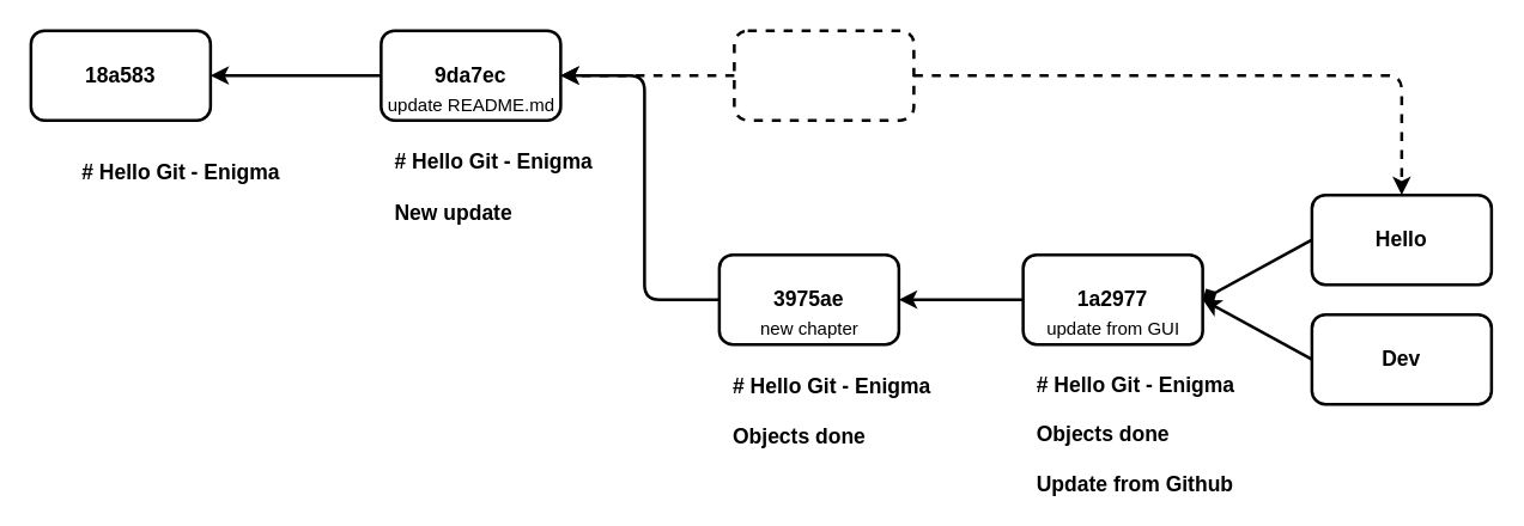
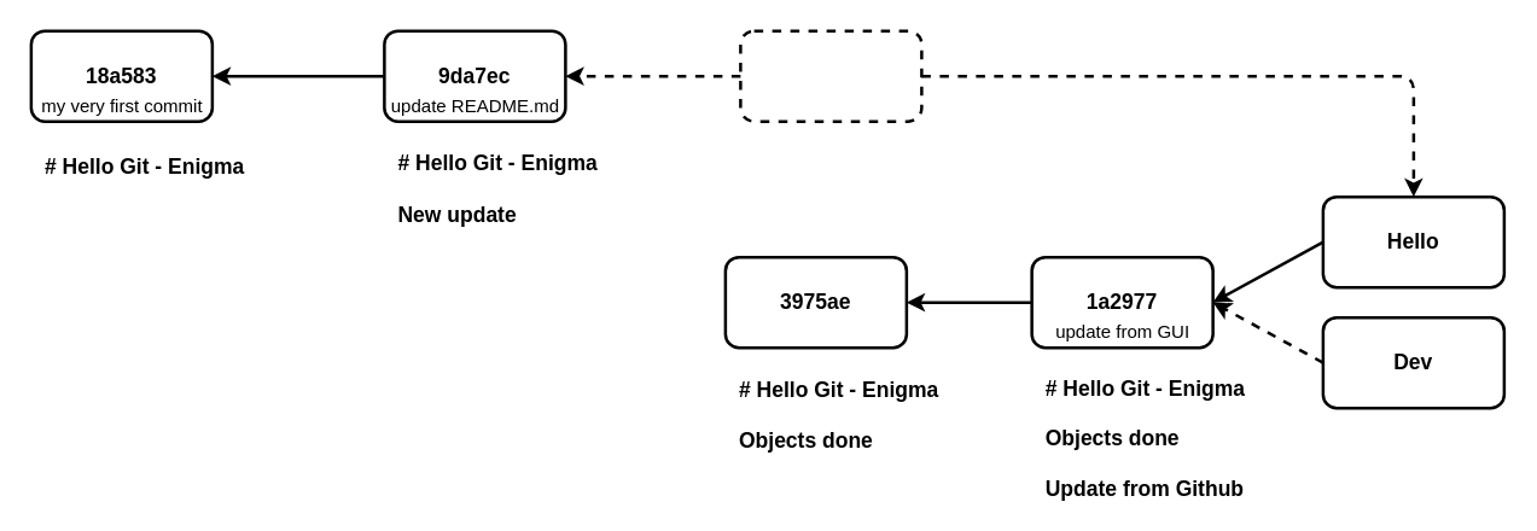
+ <mxCell id="7" value="&lt;font color=&quot;#000000&quot;&gt;my very first commit&lt;/font&gt;" style="text;html=1;align=center;verticalAlign=middle;resizable=0;points=[];autosize=1;strokeColor=none;fillColor=none;" parent="1" vertex="1"><mxGeometry x="20" y="60" width="120" height="20" as="geometry" /></mxCell>
- <mxCell id="5" value="&lt;font color=&quot;#000000&quot; style=&quot;font-size: 14px&quot;&gt;&lt;b&gt;# Hello Git - Enigma&lt;/b&gt;&lt;/font&gt;" style="text;html=1;align=center;verticalAlign=middle;resizable=0;points=[];autosize=1;strokeColor=none;fillColor=none;" parent="1" vertex="1"><mxGeometry x="45" y="105" width="150" height="20" as="geometry" /></mxCell>
+ <mxCell id="5" value="&lt;font color=&quot;#000000&quot; style=&quot;font-size: 14px&quot;&gt;&lt;b&gt;# Hello Git - Enigma&lt;/b&gt;&lt;/font&gt;" style="text;html=1;align=center;verticalAlign=middle;resizable=0;points=[];autosize=1;strokeColor=none;fillColor=none;" parent="1" vertex="1"><mxGeometry x="20" y="100" width="150" height="20" as="geometry" /></mxCell>
- <mxCell id="15" value="" style="endArrow=classic;html=1;exitX=0;exitY=0.5;exitDx=0;exitDy=0;strokeWidth=2;strokeColor=#000000;edgeStyle=orthogonalEdgeStyle;entryX=1;entryY=0.5;entryDx=0;entryDy=0;" parent="1" source="12" target="2" edge="1"><mxGeometry width="50" height="50" relative="1" as="geometry"><mxPoint x="230" y="320" as="sourcePoint" /><mxPoint x="370" y="50" as="targetPoint" /><Array as="points"><mxPoint x="430" y="200" /><mxPoint x="430" y="50" /></Array></mxGeometry></mxCell>
- <mxCell id="22" value="" style="endArrow=diamond;html=1;strokeColor=#000000;strokeWidth=2;exitX=0;exitY=0.5;exitDx=0;exitDy=0;entryX=1;entryY=0.5;entryDx=0;entryDy=0;" edge="1" parent="1" source="21" target="16"><mxGeometry width="50" height="50" relative="1" as="geometry"><mxPoint x="606" y="250" as="sourcePoint" /><mxPoint x="656" y="200" as="targetPoint" /></mxGeometry></mxCell>
+ <mxCell id="22" value="" style="endArrow=classic;html=1;strokeColor=#000000;strokeWidth=2;exitX=0;exitY=0.5;exitDx=0;exitDy=0;entryX=1;entryY=0.5;entryDx=0;entryDy=0;" edge="1" parent="1" source="21" target="16"><mxGeometry width="50" height="50" relative="1" as="geometry"><mxPoint x="606" y="250" as="sourcePoint" /><mxPoint x="656" y="200" as="targetPoint" /></mxGeometry></mxCell>
- <mxCell id="14" value="&lt;font color=&quot;#000000&quot;&gt;new chapter&lt;/font&gt;" style="text;html=1;align=center;verticalAlign=middle;resizable=0;points=[];autosize=1;strokeColor=none;fillColor=none;" parent="1" vertex="1"><mxGeometry x="500" y="210" width="80" height="20" as="geometry" /></mxCell>
- <mxCell id="20" value="" style="endArrow=classic;html=1;strokeColor=#000000;strokeWidth=2;exitX=0;exitY=0.5;exitDx=0;exitDy=0;entryX=1;entryY=0.5;entryDx=0;entryDy=0;" edge="1" parent="1" source="11" target="16"><mxGeometry width="50" height="50" relative="1" as="geometry"><mxPoint x="776" y="290" as="sourcePoint" /><mxPoint x="826" y="240" as="targetPoint" /></mxGeometry></mxCell>
+ <mxCell id="20" value="" style="endArrow=classic;html=1;strokeColor=#000000;strokeWidth=2;exitX=0;exitY=0.5;exitDx=0;exitDy=0;entryX=1;entryY=0.5;entryDx=0;entryDy=0;dashed=1;" edge="1" parent="1" source="11" target="16"><mxGeometry width="50" height="50" relative="1" as="geometry"><mxPoint x="776" y="290" as="sourcePoint" /><mxPoint x="826" y="240" as="targetPoint" /></mxGeometry></mxCell>
